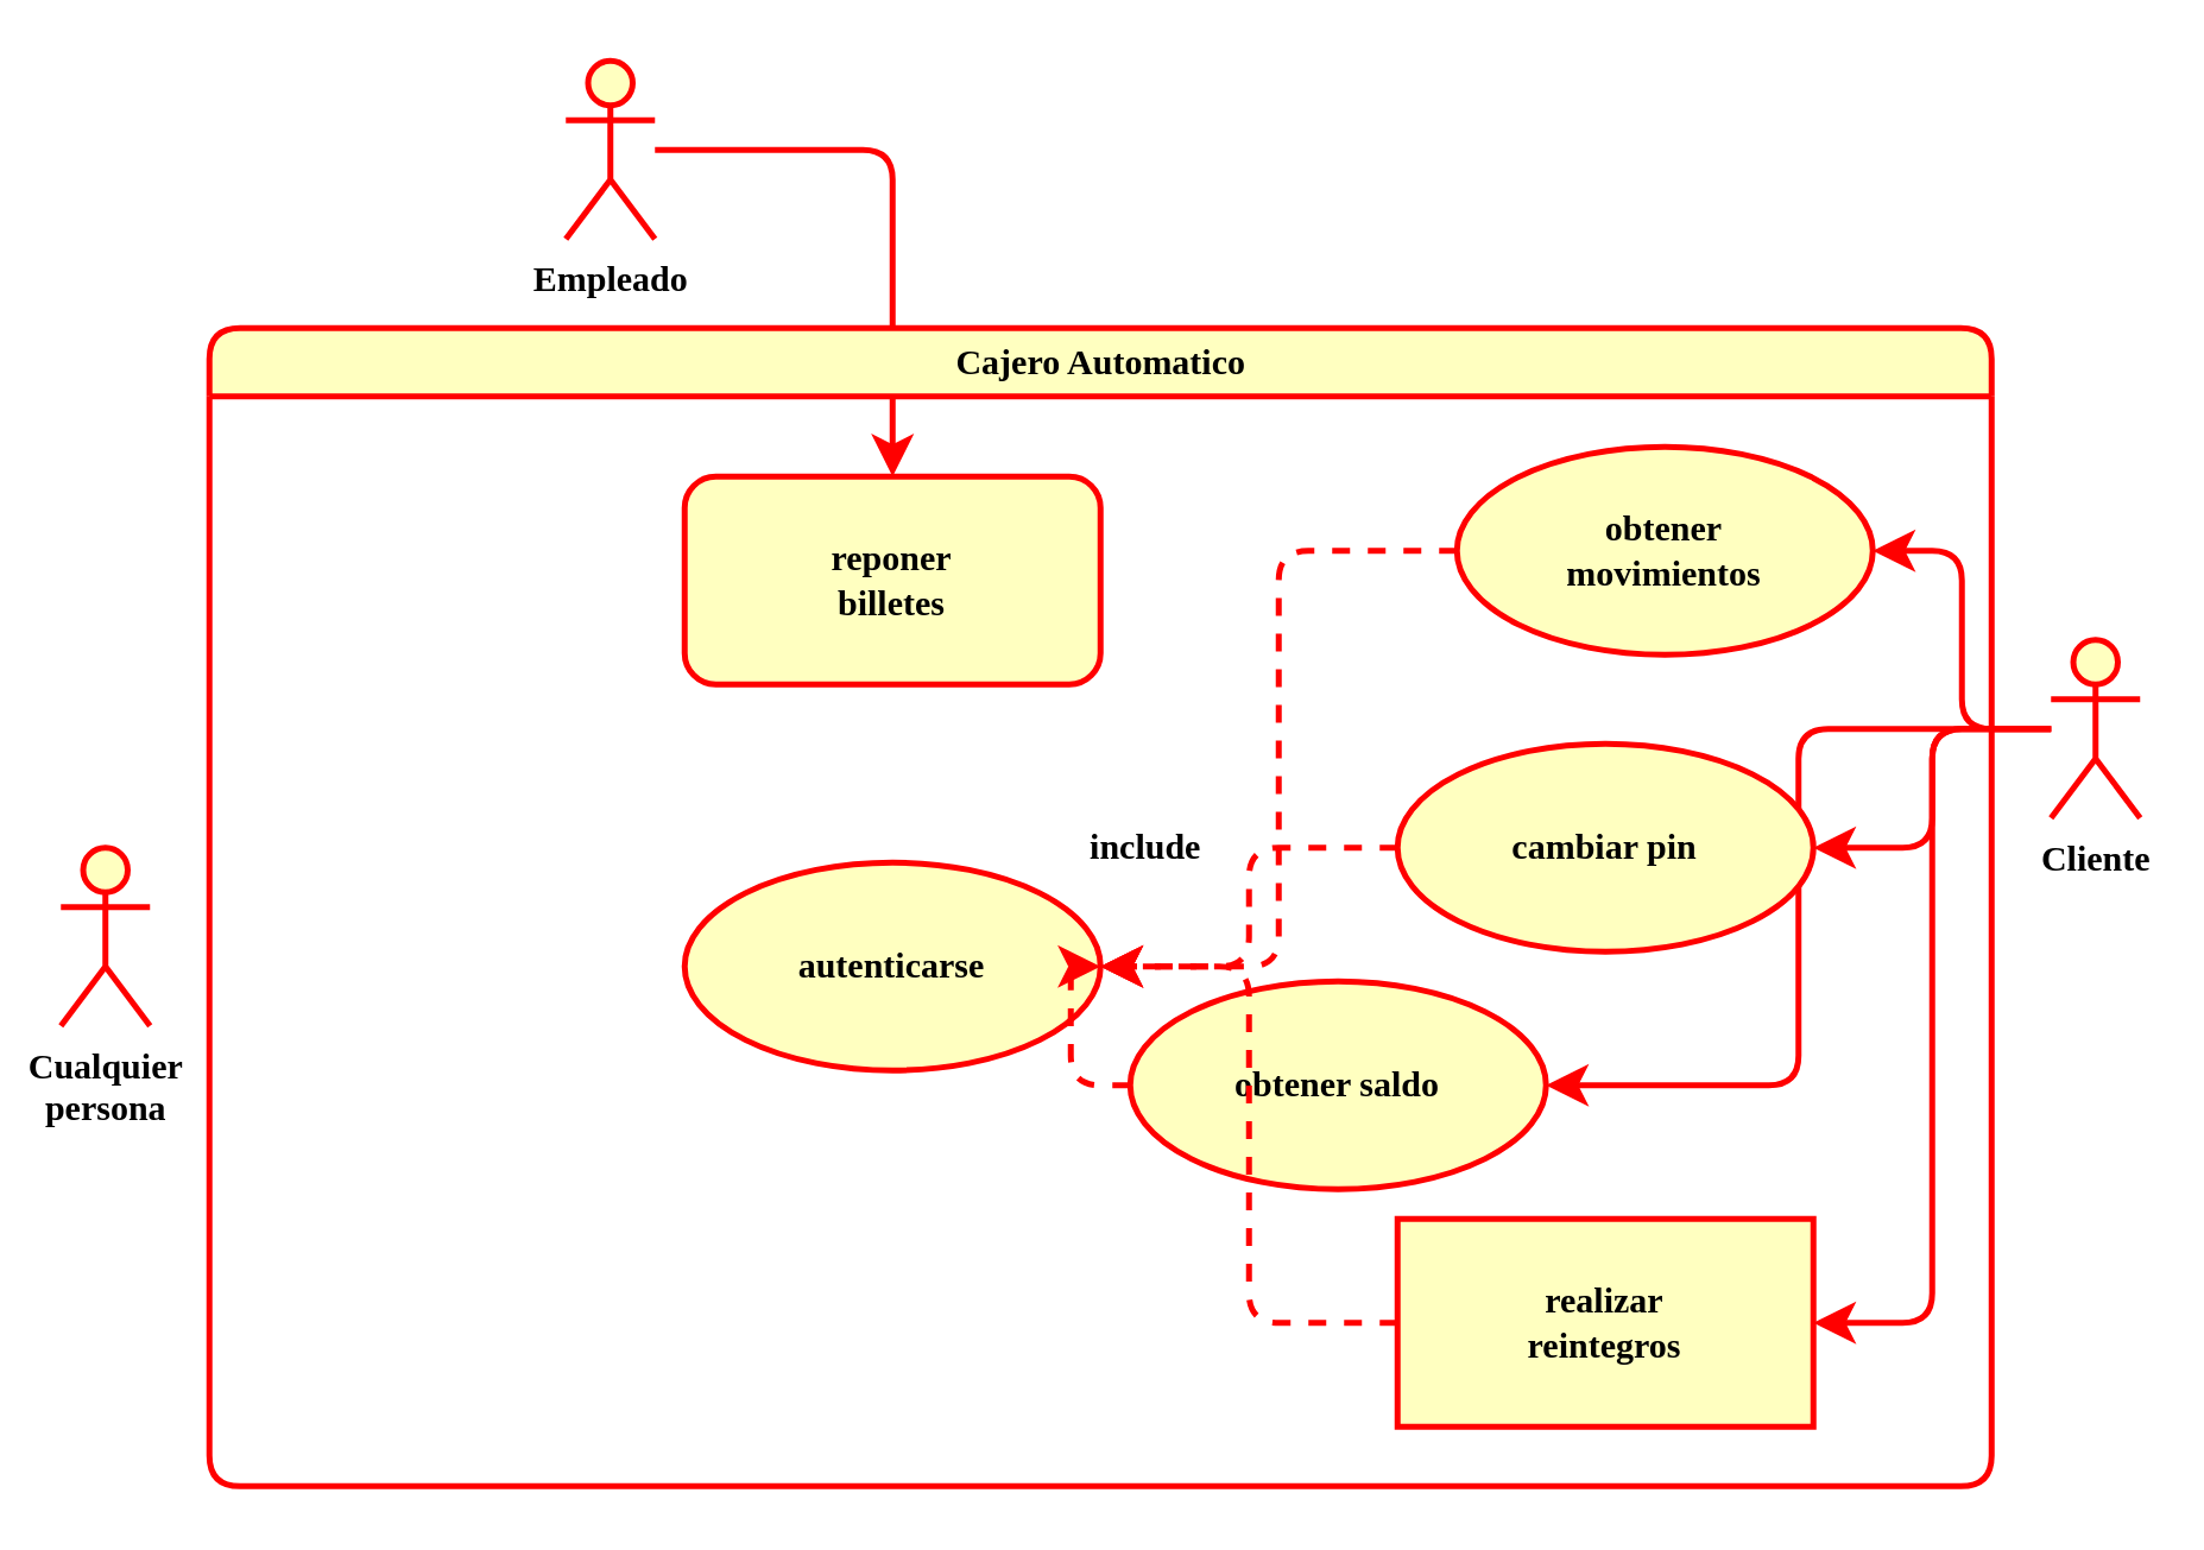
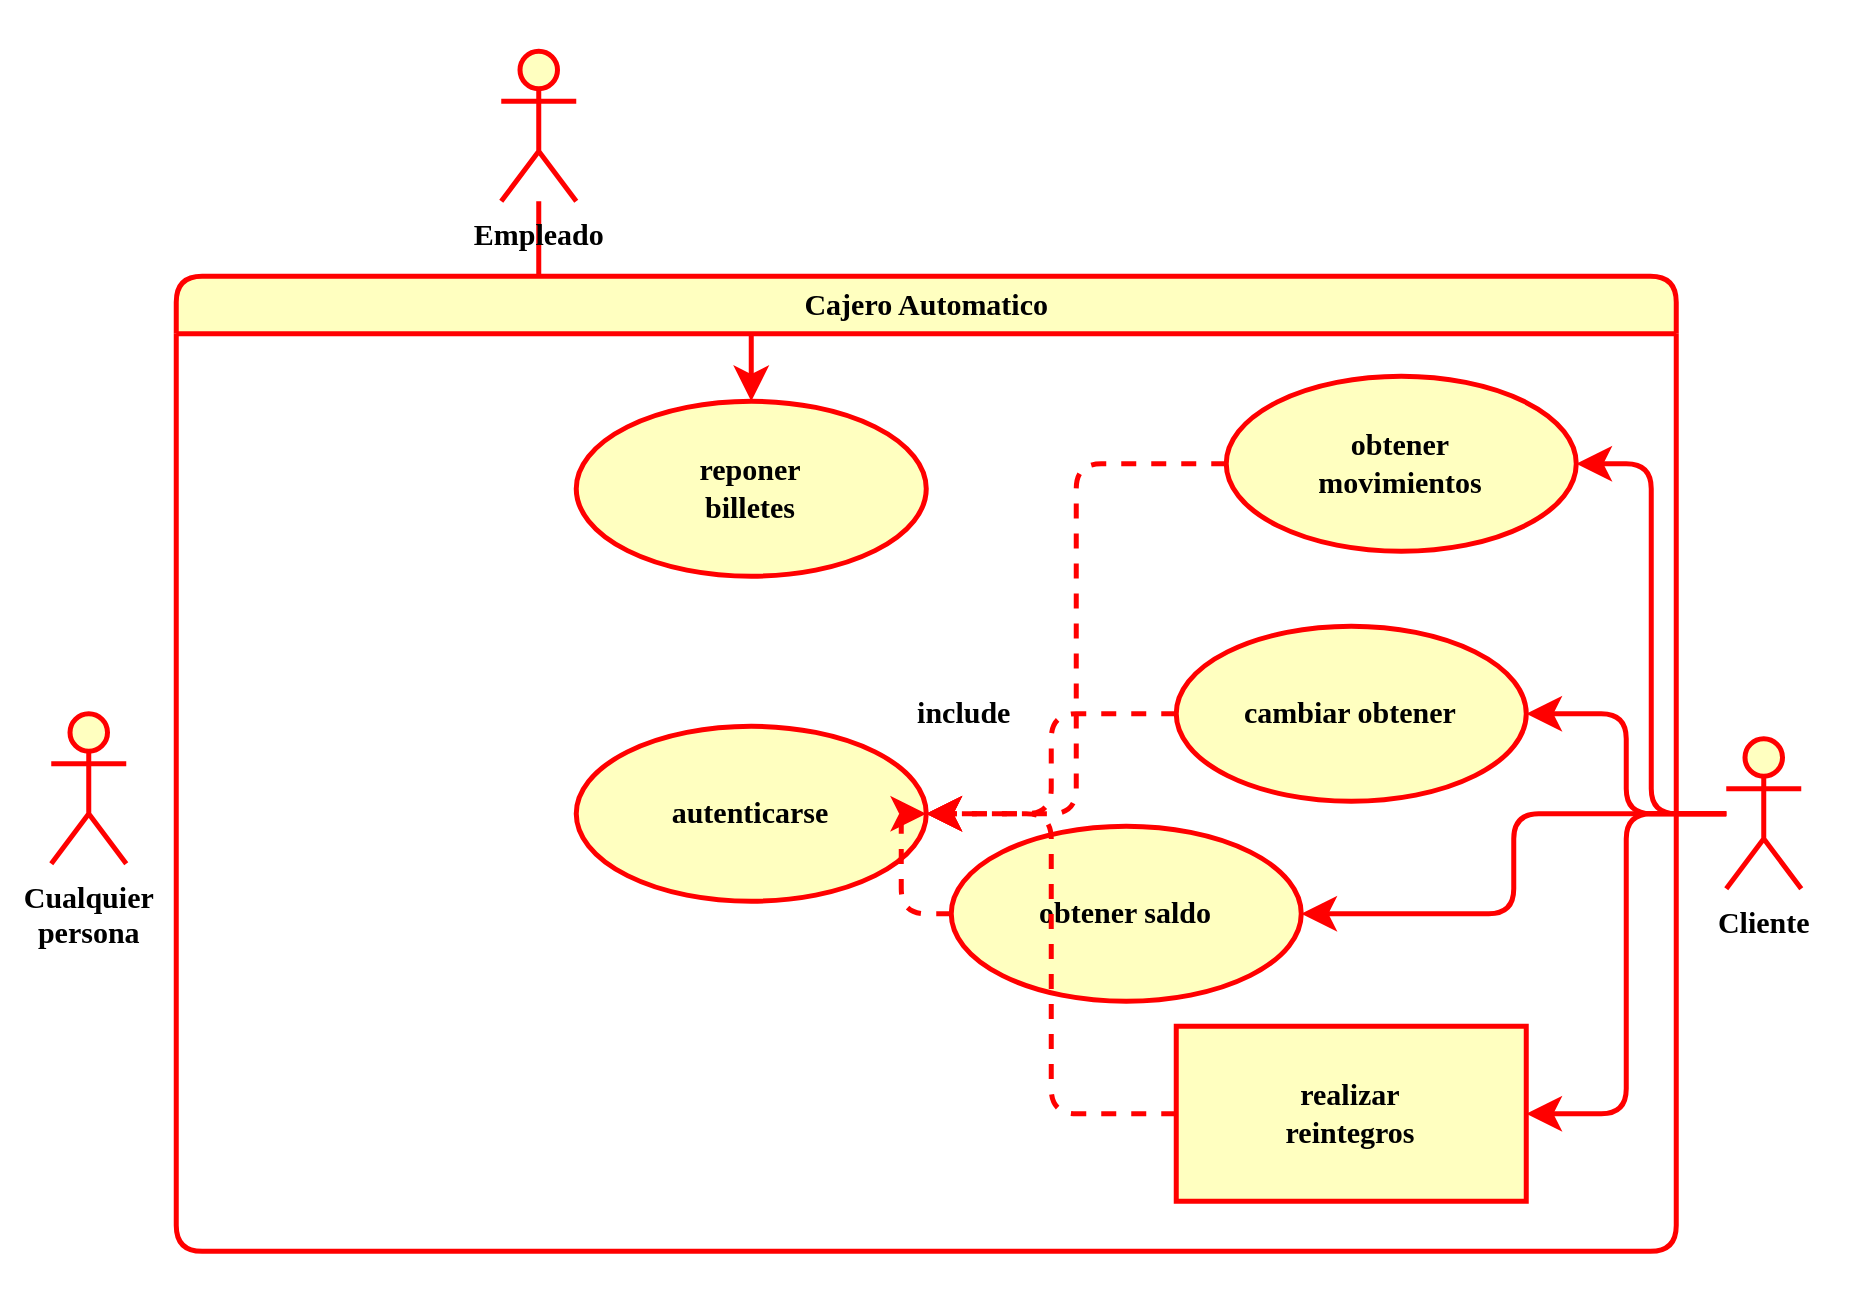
- <mxCell id="9" value="Empleado" style="shape=umlActor;verticalLabelPosition=bottom;verticalAlign=top;html=1;rounded=1;shadow=0;labelBackgroundColor=none;comic=0;fontFamily=Jetbrains Mono;fontSource=https%3A%2F%2Ffonts.googleapis.com%2Fcss%3Ffamily%3DJetbrains%2BMono;fontSize=12;fontColor=default;strokeColor=#ff0000;strokeWidth=2;fillColor=#ffffc0;fontStyle=1" vertex="1" parent="1"><mxGeometry x="190" y="20" width="30" height="60" as="geometry" /></mxCell>
+ <mxCell id="9" value="Empleado" style="shape=umlActor;verticalLabelPosition=bottom;verticalAlign=top;html=1;rounded=1;shadow=0;labelBackgroundColor=none;comic=0;fontFamily=Jetbrains Mono;fontSource=https%3A%2F%2Ffonts.googleapis.com%2Fcss%3Ffamily%3DJetbrains%2BMono;fontSize=12;fontColor=default;strokeColor=#ff0000;strokeWidth=2;fillColor=#ffffc0;fontStyle=1" vertex="1" parent="1"><mxGeometry x="200" y="20" width="30" height="60" as="geometry" /></mxCell>
- <mxCell id="20" value="reponer&lt;br&gt;billetes" style="whiteSpace=wrap;html=1;shadow=0;labelBackgroundColor=none;comic=0;fontFamily=Jetbrains Mono;fontSource=https%3A%2F%2Ffonts.googleapis.com%2Fcss%3Ffamily%3DJetbrains%2BMono;fontSize=12;fontColor=default;strokeColor=#ff0000;strokeWidth=2;fillColor=#ffffc0;fontStyle=1;rounded=1;" vertex="1" parent="1"><mxGeometry x="230" y="160" width="140" height="70" as="geometry" /></mxCell>
+ <mxCell id="20" value="reponer&lt;br&gt;billetes" style="ellipse;whiteSpace=wrap;html=1;rounded=1;shadow=0;labelBackgroundColor=none;comic=0;fontFamily=Jetbrains Mono;fontSource=https%3A%2F%2Ffonts.googleapis.com%2Fcss%3Ffamily%3DJetbrains%2BMono;fontSize=12;fontColor=default;strokeColor=#ff0000;strokeWidth=2;fillColor=#ffffc0;fontStyle=1" vertex="1" parent="1"><mxGeometry x="230" y="160" width="140" height="70" as="geometry" /></mxCell>
- <mxCell id="7" value="Cliente" style="shape=umlActor;verticalLabelPosition=bottom;verticalAlign=top;html=1;rounded=1;shadow=0;labelBackgroundColor=none;comic=0;fontFamily=Jetbrains Mono;fontSource=https%3A%2F%2Ffonts.googleapis.com%2Fcss%3Ffamily%3DJetbrains%2BMono;fontSize=12;fontColor=default;strokeColor=#ff0000;strokeWidth=2;fillColor=#ffffc0;fontStyle=1" vertex="1" parent="1"><mxGeometry x="690" y="215" width="30" height="60" as="geometry" /></mxCell>
+ <mxCell id="7" value="Cliente" style="shape=umlActor;verticalLabelPosition=bottom;verticalAlign=top;html=1;rounded=1;shadow=0;labelBackgroundColor=none;comic=0;fontFamily=Jetbrains Mono;fontSource=https%3A%2F%2Ffonts.googleapis.com%2Fcss%3Ffamily%3DJetbrains%2BMono;fontSize=12;fontColor=default;strokeColor=#ff0000;strokeWidth=2;fillColor=#ffffc0;fontStyle=1" vertex="1" parent="1"><mxGeometry x="690" y="295" width="30" height="60" as="geometry" /></mxCell>
- <mxCell id="12" value="cambiar pin" style="ellipse;whiteSpace=wrap;html=1;rounded=1;shadow=0;labelBackgroundColor=none;comic=0;fontFamily=Jetbrains Mono;fontSource=https%3A%2F%2Ffonts.googleapis.com%2Fcss%3Ffamily%3DJetbrains%2BMono;fontSize=12;fontColor=default;strokeColor=#ff0000;strokeWidth=2;fillColor=#ffffc0;fontStyle=1" vertex="1" parent="1"><mxGeometry x="470" y="250" width="140" height="70" as="geometry" /></mxCell>
+ <mxCell id="12" value="cambiar obtener" style="ellipse;whiteSpace=wrap;html=1;rounded=1;shadow=0;labelBackgroundColor=none;comic=0;fontFamily=Jetbrains Mono;fontSource=https%3A%2F%2Ffonts.googleapis.com%2Fcss%3Ffamily%3DJetbrains%2BMono;fontSize=12;fontColor=default;strokeColor=#ff0000;strokeWidth=2;fillColor=#ffffc0;fontStyle=1" vertex="1" parent="1"><mxGeometry x="470" y="250" width="140" height="70" as="geometry" /></mxCell>
